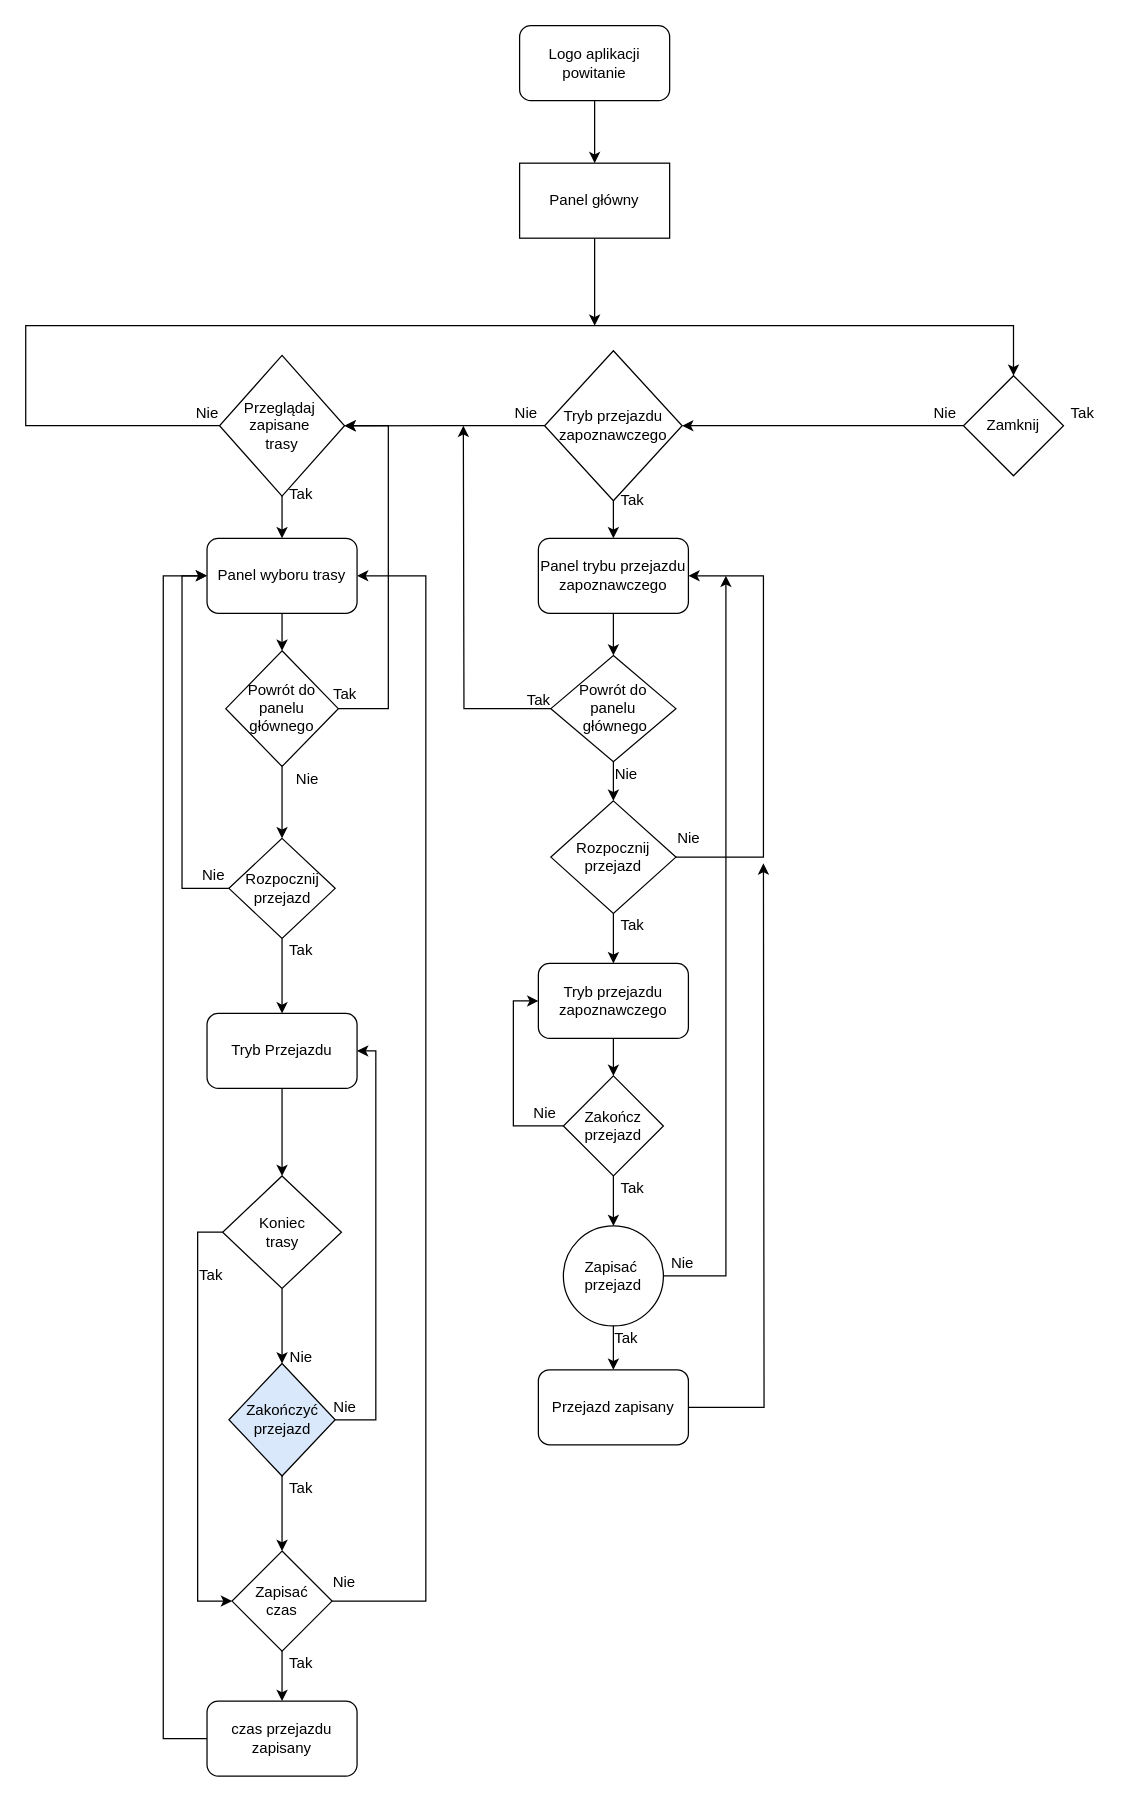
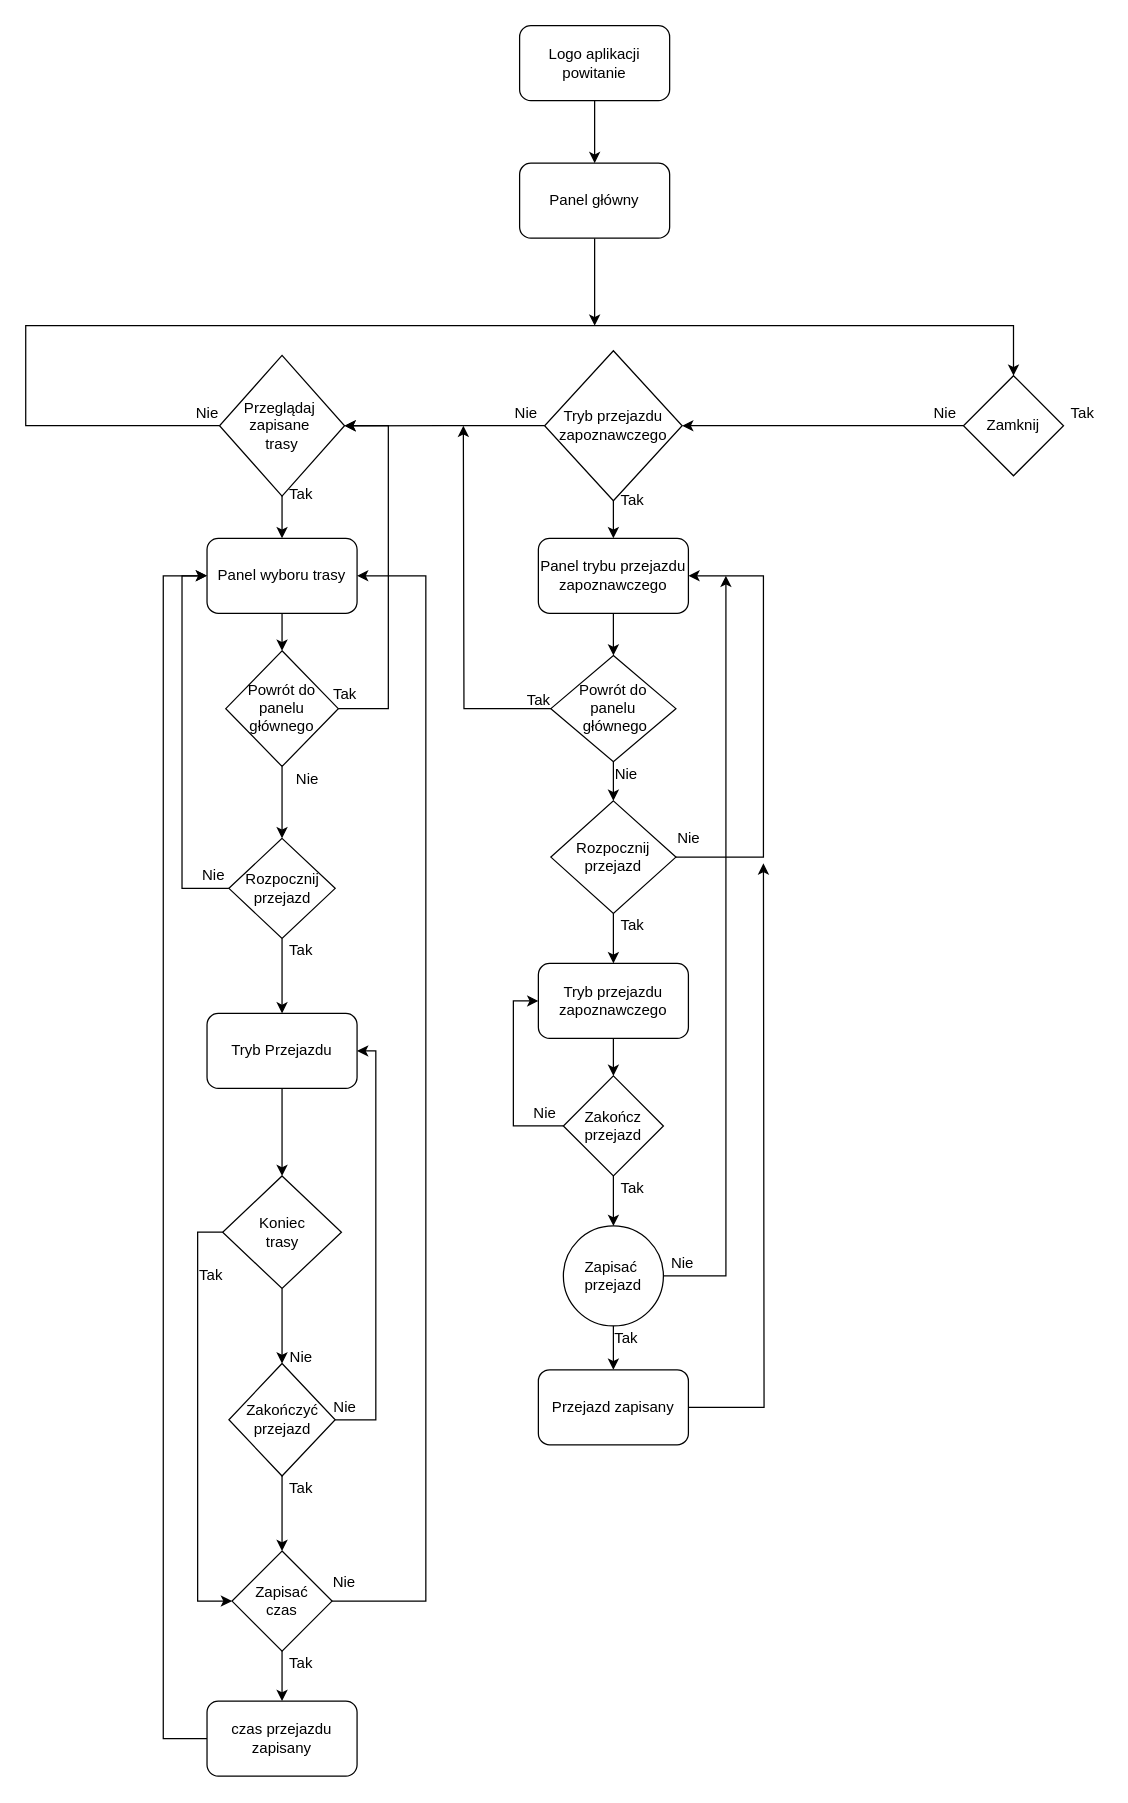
- <mxCell id="5" value="Panel główny" style="whiteSpace=wrap;html=1;rounded=0;" parent="1" vertex="1"><mxGeometry x="415" y="130" width="120" height="60" as="geometry" /></mxCell>
+ <mxCell id="5" value="Panel główny" style="rounded=1;whiteSpace=wrap;html=1;" parent="1" vertex="1"><mxGeometry x="415" y="130" width="120" height="60" as="geometry" /></mxCell>
- <mxCell id="64" value="Zakończyć&lt;br&gt;przejazd" style="rhombus;whiteSpace=wrap;html=1;fillColor=#dae8fc;" parent="1" vertex="1"><mxGeometry x="182.5" y="1090" width="85" height="90" as="geometry" /></mxCell>
+ <mxCell id="64" value="Zakończyć&lt;br&gt;przejazd" style="rhombus;whiteSpace=wrap;html=1;" parent="1" vertex="1"><mxGeometry x="182.5" y="1090" width="85" height="90" as="geometry" /></mxCell>
